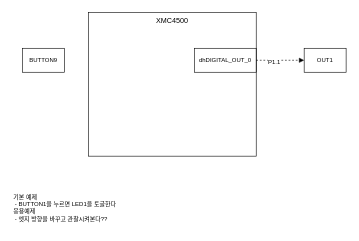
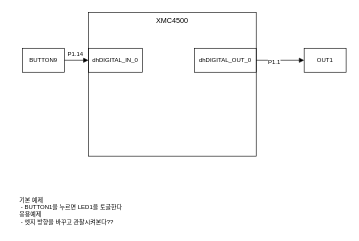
+ <mxCell id="7" value="P1.14" style="edgeStyle=none;html=1;exitX=1;exitY=0.5;entryX=0;entryY=0.5;jettySize=auto;orthogonalLoop=1;strokeWidth=1;fontSize=10;endArrow=block;endFill=1;" parent="1" source="8" target="9" edge="1"><mxGeometry x="53" y="140" as="geometry"><mxPoint x="-2" y="-10" as="offset" /></mxGeometry></mxCell>
+ <mxCell id="9" value="dhDIGITAL_IN_0" style="whiteSpace=wrap;html=1;strokeColor=#000000;strokeWidth=1;fillColor=none;fontSize=10;align=center;" parent="1" vertex="1"><mxGeometry x="147" y="80" width="90" height="40" as="geometry" /></mxCell>
- <mxCell id="5" value="" style="endArrow=block;html=1;strokeWidth=1;fontSize=10;exitX=1;exitY=0.5;entryX=0;entryY=0.5;endFill=1;dashed=1;" parent="1" source="3" target="4" edge="1"><mxGeometry x="509" y="335" width="50" height="50" as="geometry"><mxPoint x="135" y="-30" as="sourcePoint" /><mxPoint x="185" y="-80" as="targetPoint" /></mxGeometry></mxCell>
+ <mxCell id="5" value="" style="endArrow=block;html=1;strokeWidth=1;fontSize=10;exitX=1;exitY=0.5;entryX=0;entryY=0.5;endFill=1;" parent="1" source="3" target="4" edge="1"><mxGeometry x="509" y="335" width="50" height="50" as="geometry"><mxPoint x="135" y="-30" as="sourcePoint" /><mxPoint x="185" y="-80" as="targetPoint" /></mxGeometry></mxCell>
- <mxCell id="10" value="기본 예제&lt;div&gt;&amp;nbsp;- BUTTON1을 누르면 LED1을 토글한다&lt;/div&gt;&lt;div&gt;응용예제&lt;/div&gt;&lt;div&gt;&amp;nbsp;- 엣지 방향을 바꾸고 관찰시켜본다??&lt;/div&gt;&lt;div&gt;&lt;br&gt;&lt;/div&gt;" style="text;html=1;resizable=0;points=[];autosize=1;align=left;verticalAlign=top;spacingTop=-4;fontSize=10;" parent="1" vertex="1"><mxGeometry x="20" y="320" width="200" height="60" as="geometry" /></mxCell>
+ <mxCell id="10" value="기본 예제&lt;div&gt;&amp;nbsp;- BUTTON1을 누르면 LED1을 토글한다&lt;/div&gt;&lt;div&gt;응용예제&lt;/div&gt;&lt;div&gt;&amp;nbsp;- 엣지 방향을 바꾸고 관찰시켜본다??&lt;/div&gt;&lt;div&gt;&lt;br&gt;&lt;/div&gt;" style="text;html=1;resizable=0;points=[];autosize=1;align=left;verticalAlign=top;spacingTop=-4;fontSize=10;" parent="1" vertex="1"><mxGeometry x="30" y="325" width="200" height="60" as="geometry" /></mxCell>
